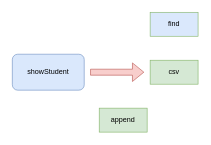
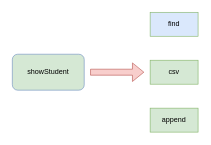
- <mxCell id="2" value="showStudent" style="rounded=1;whiteSpace=wrap;html=1;fillColor=#dae8fc;strokeColor=#6c8ebf;" vertex="1" parent="1"><mxGeometry x="20" y="90" width="120" height="60" as="geometry" /></mxCell>
+ <mxCell id="2" value="showStudent" style="rounded=1;whiteSpace=wrap;html=1;fillColor=#d5e8d4;strokeColor=#6c8ebf;" vertex="1" parent="1"><mxGeometry x="20" y="90" width="120" height="60" as="geometry" /></mxCell>
- <mxCell id="5" value="append" style="rounded=0;whiteSpace=wrap;html=1;fillColor=#d5e8d4;strokeColor=#82b366;" vertex="1" parent="1"><mxGeometry x="165" y="180" width="80" height="40" as="geometry" /></mxCell>
+ <mxCell id="5" value="append" style="rounded=0;whiteSpace=wrap;html=1;fillColor=#d5e8d4;strokeColor=#82b366;" vertex="1" parent="1"><mxGeometry x="250" y="180" width="80" height="40" as="geometry" /></mxCell>
